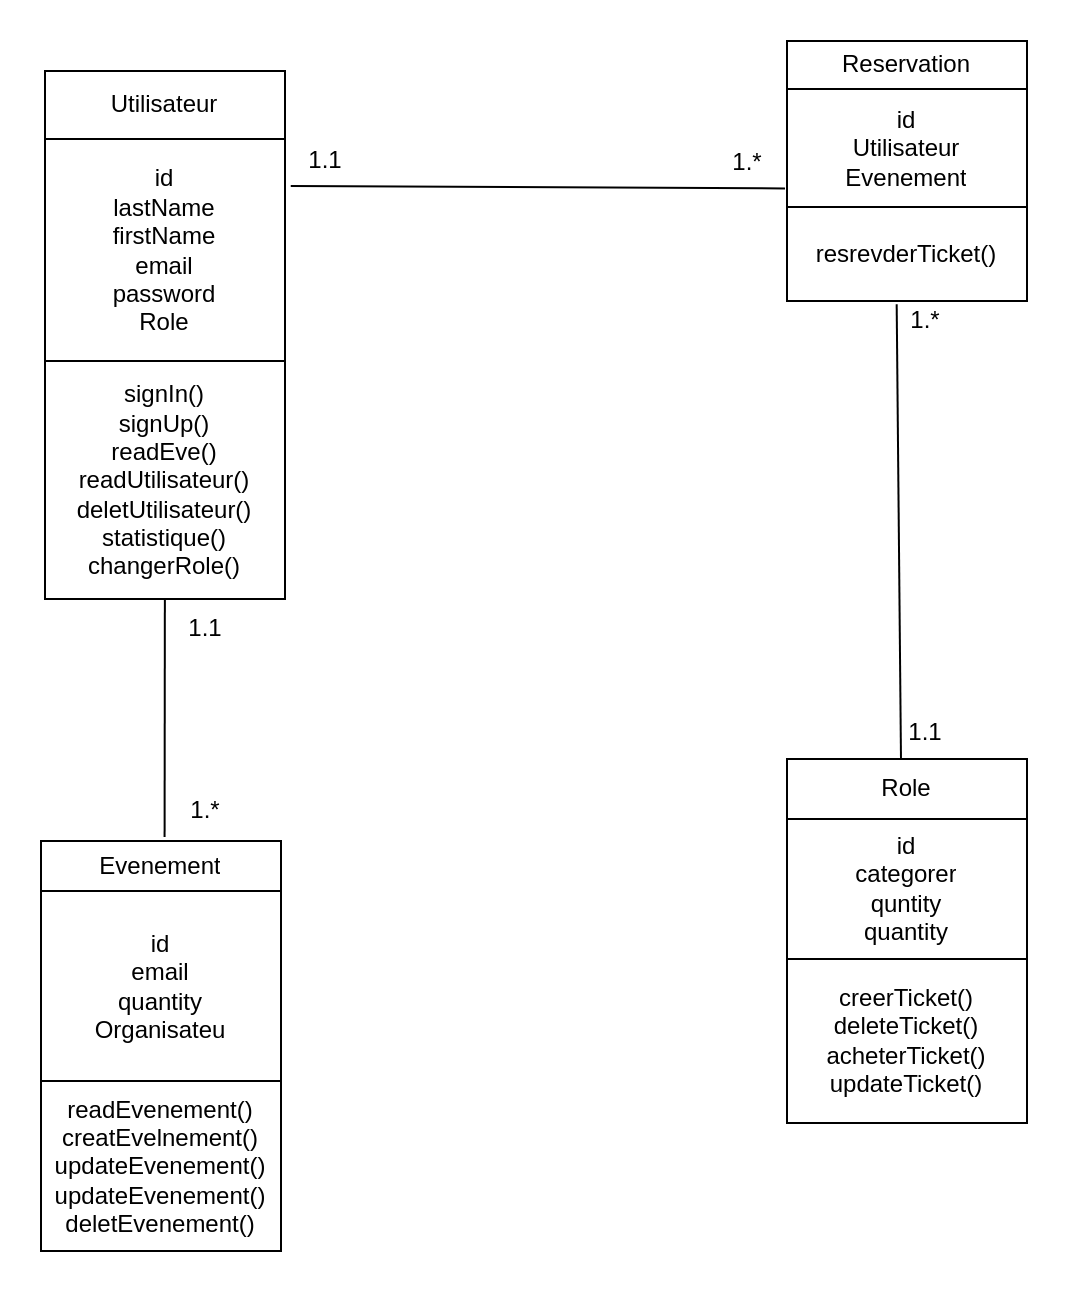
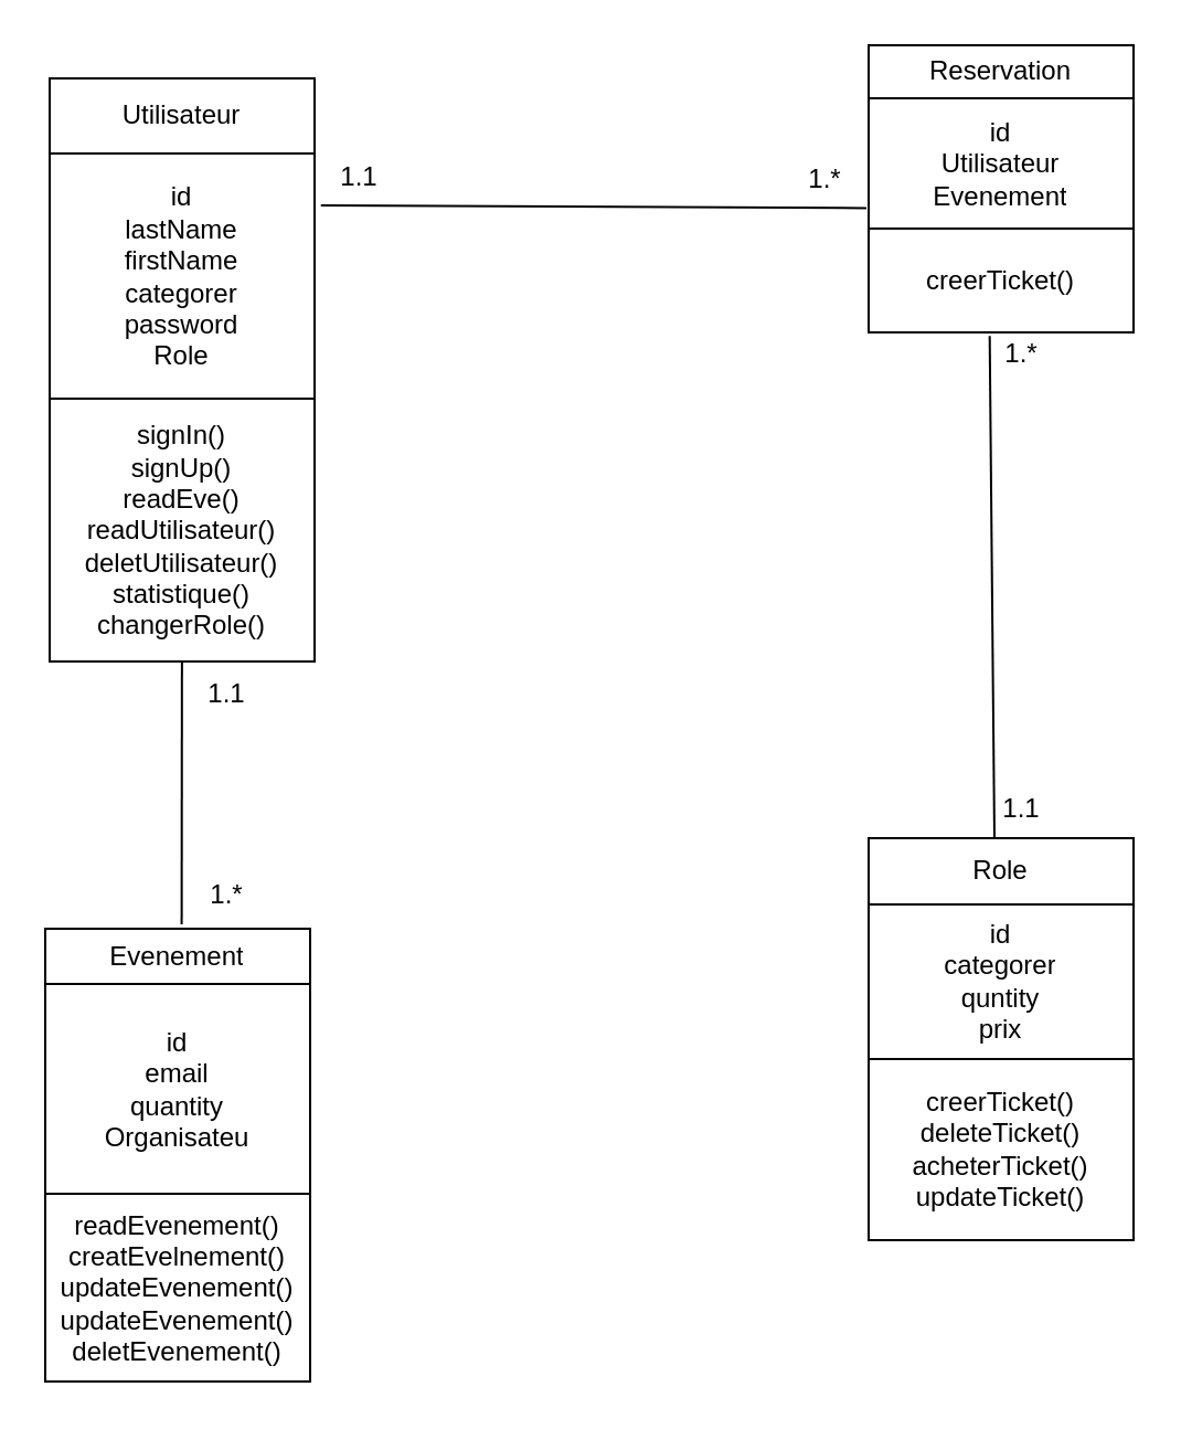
- <mxCell id="6" value="id&lt;br&gt;lastName&lt;br&gt;firstName&lt;br&gt;email&lt;br&gt;password&lt;br&gt;Role&lt;br&gt;" style="shape=partialRectangle;html=1;whiteSpace=wrap;connectable=0;overflow=hidden;fillColor=none;top=0;left=0;bottom=0;right=0;pointerEvents=1;" parent="5" vertex="1"><mxGeometry width="120" height="111" as="geometry"><mxRectangle width="120" height="111" as="alternateBounds" /></mxGeometry></mxCell>
+ <mxCell id="6" value="id&lt;br&gt;lastName&lt;br&gt;firstName&lt;br&gt;categorer&lt;br&gt;password&lt;br&gt;Role&lt;br&gt;" style="shape=partialRectangle;html=1;whiteSpace=wrap;connectable=0;overflow=hidden;fillColor=none;top=0;left=0;bottom=0;right=0;pointerEvents=1;" parent="5" vertex="1"><mxGeometry width="120" height="111" as="geometry"><mxRectangle width="120" height="111" as="alternateBounds" /></mxGeometry></mxCell>
- <mxCell id="34" value="resrevderTicket()" style="shape=partialRectangle;html=1;whiteSpace=wrap;connectable=0;overflow=hidden;fillColor=none;top=0;left=0;bottom=0;right=0;pointerEvents=1;" vertex="1" parent="33"><mxGeometry width="120" height="47" as="geometry"><mxRectangle width="120" height="47" as="alternateBounds" /></mxGeometry></mxCell>
+ <mxCell id="34" value="creerTicket()" style="shape=partialRectangle;html=1;whiteSpace=wrap;connectable=0;overflow=hidden;fillColor=none;top=0;left=0;bottom=0;right=0;pointerEvents=1;" vertex="1" parent="33"><mxGeometry width="120" height="47" as="geometry"><mxRectangle width="120" height="47" as="alternateBounds" /></mxGeometry></mxCell>
- <mxCell id="13" value="id&lt;br&gt;categorer&lt;br&gt;quntity&lt;br&gt;quantity" style="shape=partialRectangle;html=1;whiteSpace=wrap;connectable=0;overflow=hidden;fillColor=none;top=0;left=0;bottom=0;right=0;pointerEvents=1;" parent="12" vertex="1"><mxGeometry width="120" height="70" as="geometry"><mxRectangle width="120" height="70" as="alternateBounds" /></mxGeometry></mxCell>
+ <mxCell id="13" value="id&lt;br&gt;categorer&lt;br&gt;quntity&lt;br&gt;prix" style="shape=partialRectangle;html=1;whiteSpace=wrap;connectable=0;overflow=hidden;fillColor=none;top=0;left=0;bottom=0;right=0;pointerEvents=1;" parent="12" vertex="1"><mxGeometry width="120" height="70" as="geometry"><mxRectangle width="120" height="70" as="alternateBounds" /></mxGeometry></mxCell>
